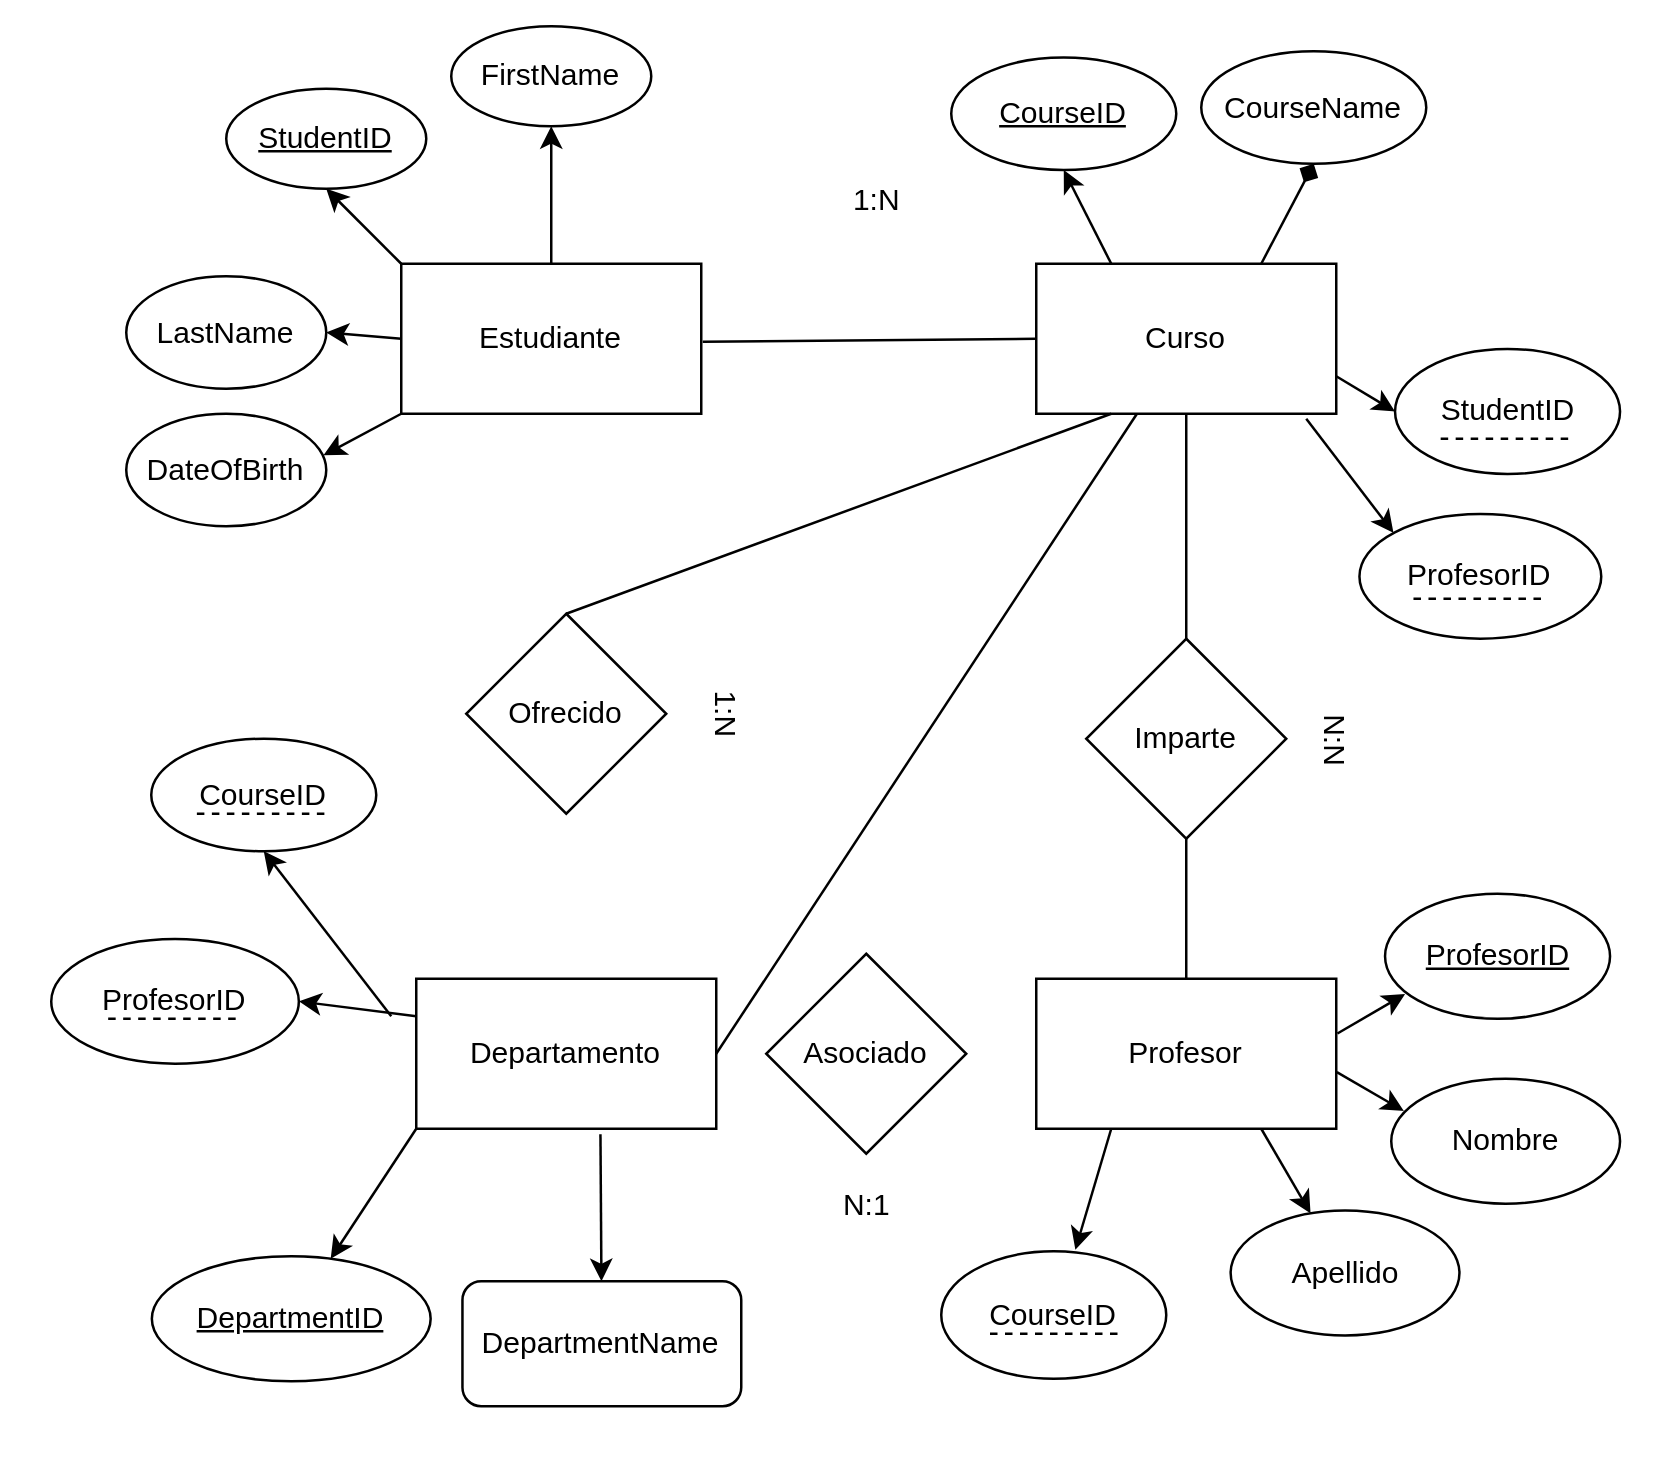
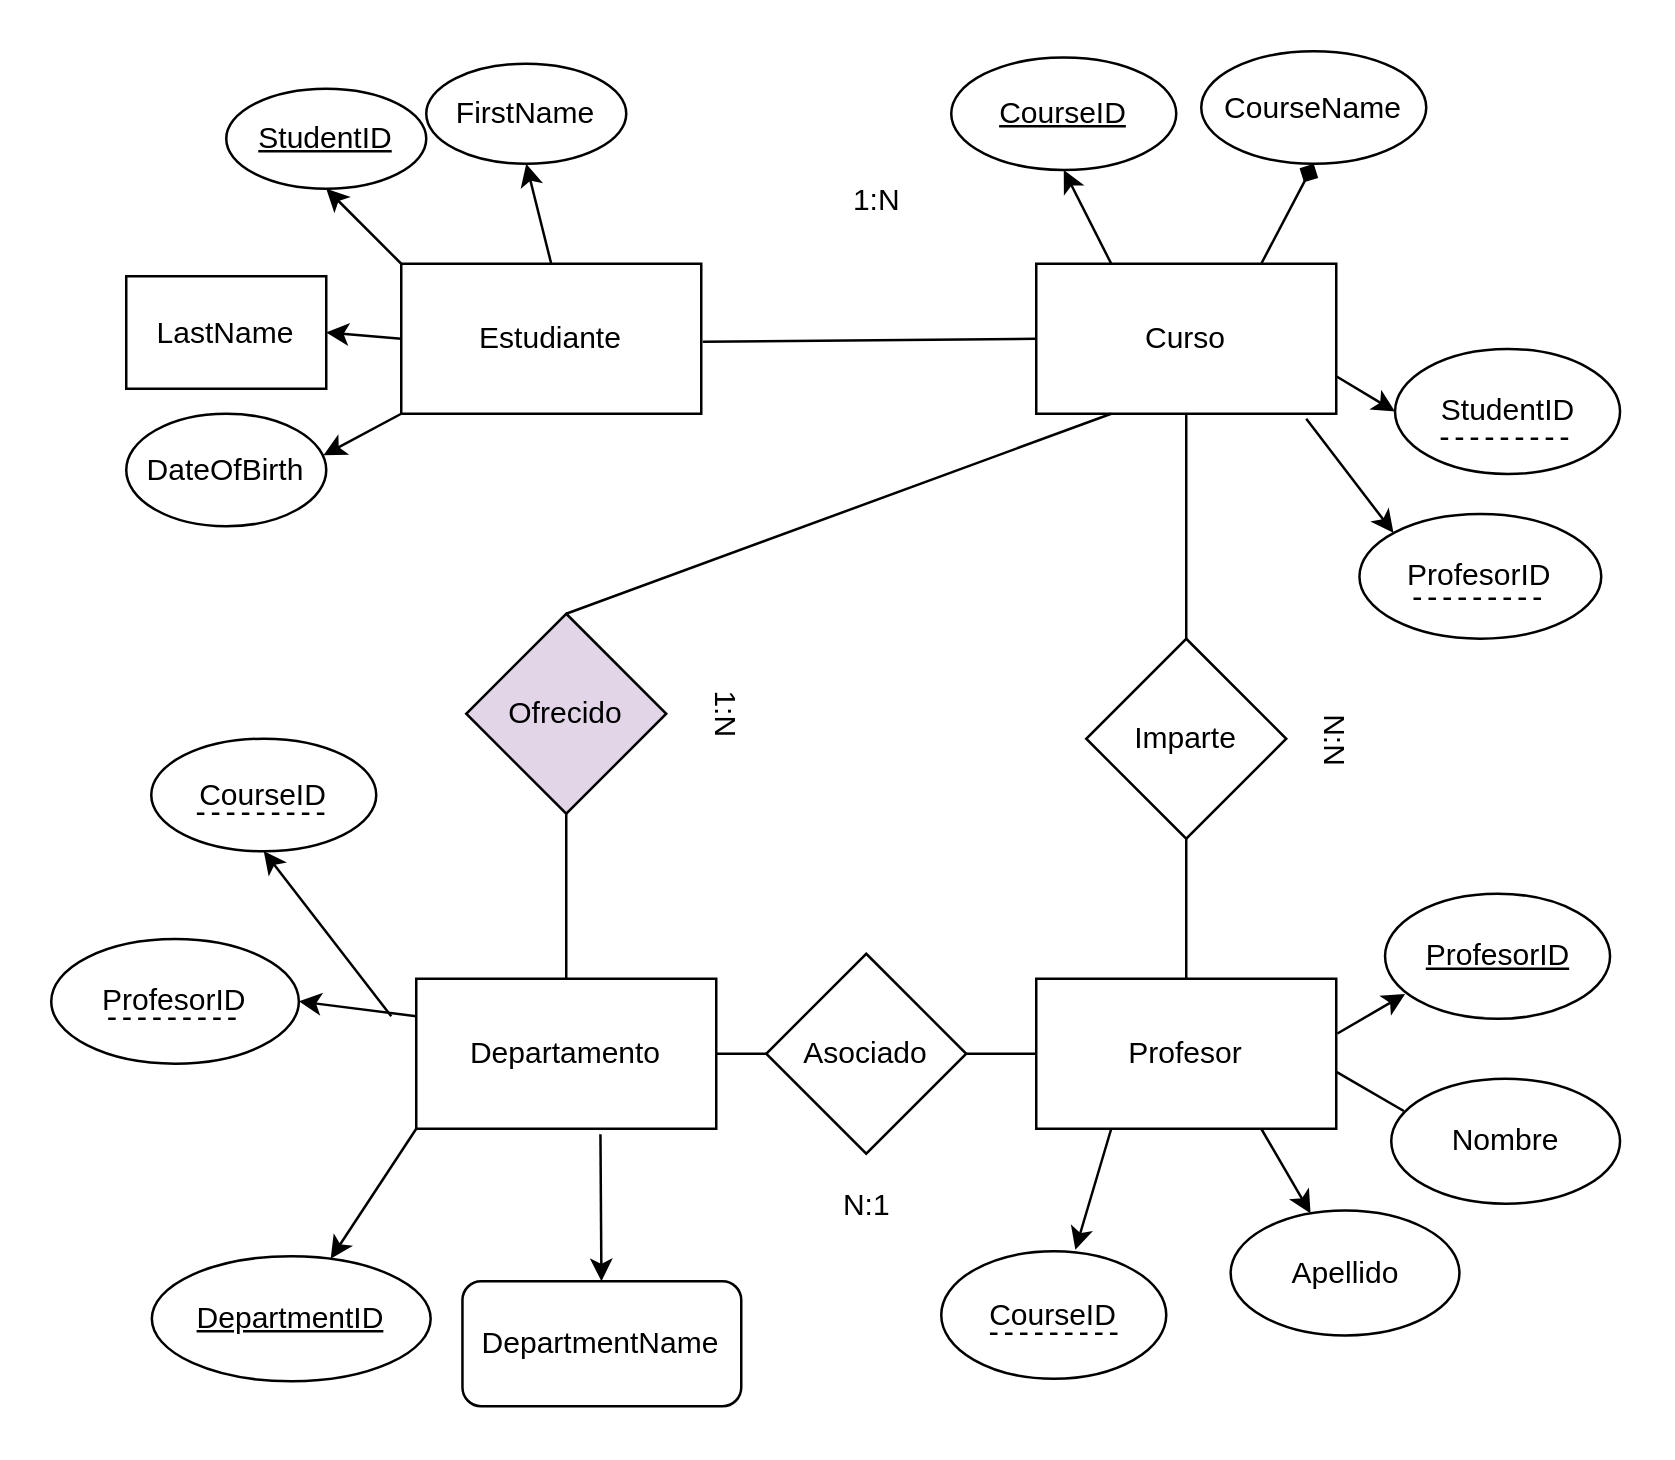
- <mxCell id="16" value="FirstName" style="ellipse;whiteSpace=wrap;html=1;" parent="1" vertex="1"><mxGeometry x="180" y="10" width="80" height="40" as="geometry" /></mxCell>
+ <mxCell id="16" value="FirstName" style="ellipse;whiteSpace=wrap;html=1;" parent="1" vertex="1"><mxGeometry x="170" y="25" width="80" height="40" as="geometry" /></mxCell>
- <mxCell id="18" value="LastName" style="ellipse;whiteSpace=wrap;html=1;" parent="1" vertex="1"><mxGeometry x="50" y="110" width="80" height="45" as="geometry" /></mxCell>
+ <mxCell id="18" value="LastName" style="whiteSpace=wrap;html=1;rounded=0;" parent="1" vertex="1"><mxGeometry x="50" y="110" width="80" height="45" as="geometry" /></mxCell>
- <mxCell id="44" value="Ofrecido" style="rhombus;whiteSpace=wrap;html=1;fontSize=12;fontColor=default;" vertex="1" parent="1"><mxGeometry x="186" y="245" width="80" height="80" as="geometry" /></mxCell>
+ <mxCell id="44" value="Ofrecido" style="rhombus;whiteSpace=wrap;html=1;fontSize=12;fontColor=default;fillColor=#e1d5e7;" vertex="1" parent="1"><mxGeometry x="186" y="245" width="80" height="80" as="geometry" /></mxCell>
- <mxCell id="9" value="" style="endArrow=none;html=1;exitX=1;exitY=0.5;exitDx=0;exitDy=0;" parent="1" source="6" target="4" edge="1"><mxGeometry width="50" height="50" relative="1" as="geometry"><mxPoint x="480" y="277" as="sourcePoint" /><mxPoint x="480" y="367" as="targetPoint" /></mxGeometry></mxCell>
+ <mxCell id="9" value="" style="endArrow=none;html=1;exitX=1;exitY=0.5;exitDx=0;exitDy=0;entryX=0;entryY=0.5;entryDx=0;entryDy=0;" parent="1" source="6" target="5" edge="1"><mxGeometry width="50" height="50" relative="1" as="geometry"><mxPoint x="480" y="277" as="sourcePoint" /><mxPoint x="480" y="367" as="targetPoint" /></mxGeometry></mxCell>
+ <mxCell id="46" value="" style="endArrow=none;html=1;exitX=0.5;exitY=1;exitDx=0;exitDy=0;entryX=0.5;entryY=0;entryDx=0;entryDy=0;" edge="1" parent="1" source="44" target="6"><mxGeometry width="50" height="50" relative="1" as="geometry"><mxPoint x="454" y="175" as="sourcePoint" /><mxPoint x="236" y="255" as="targetPoint" /></mxGeometry></mxCell>
- <mxCell id="27" style="edgeStyle=none;html=1;exitX=1.002;exitY=0.622;exitDx=0;exitDy=0;entryX=0.055;entryY=0.258;entryDx=0;entryDy=0;exitPerimeter=0;entryPerimeter=0;" parent="1" source="5" target="28" edge="1"><mxGeometry relative="1" as="geometry"><mxPoint x="534.48" y="486.9" as="sourcePoint" /></mxGeometry></mxCell>
+ <mxCell id="27" style="edgeStyle=none;html=1;exitX=1.002;exitY=0.622;exitDx=0;exitDy=0;entryX=0.055;entryY=0.258;entryDx=0;entryDy=0;exitPerimeter=0;entryPerimeter=0;endArrow=none;" parent="1" source="5" target="28" edge="1"><mxGeometry relative="1" as="geometry"><mxPoint x="534.48" y="486.9" as="sourcePoint" /></mxGeometry></mxCell>
